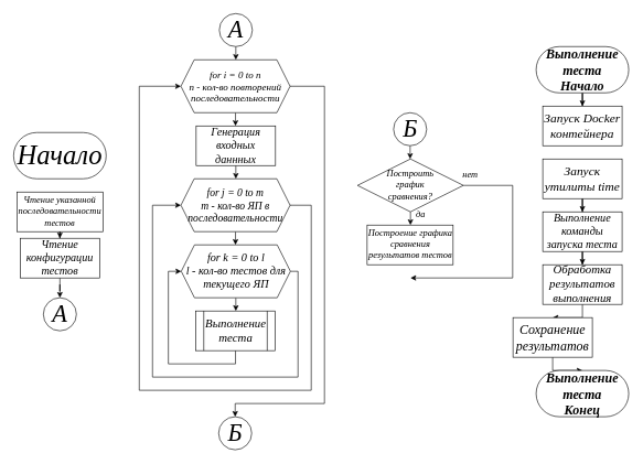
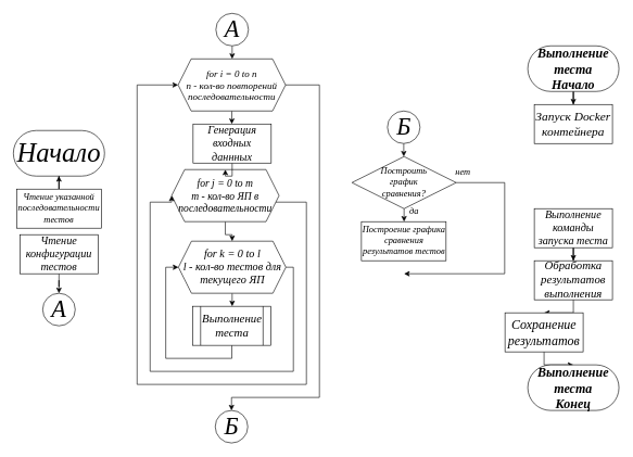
- <mxCell id="24" value="Запуск утилиты time" style="rounded=0;whiteSpace=wrap;html=1;fontFamily=GOST Type B;fontStyle=2;fontSize=19;" parent="1" vertex="1"><mxGeometry x="820" y="240" width="120" height="60" as="geometry" /></mxCell>
- <mxCell id="12" value="for j = 0 to m&lt;br style=&quot;font-size: 16px;&quot;&gt;m - кол-во ЯП в последовательности" style="shape=hexagon;perimeter=hexagonPerimeter2;whiteSpace=wrap;html=1;fixedSize=1;fontFamily=GOST Type B;fontStyle=2;fontSize=16;" parent="1" vertex="1"><mxGeometry x="273" y="270" width="165" height="80" as="geometry" /></mxCell>
+ <mxCell id="12" value="for j = 0 to m&lt;br style=&quot;font-size: 16px;&quot;&gt;m - кол-во ЯП в последовательности" style="shape=hexagon;perimeter=hexagonPerimeter2;whiteSpace=wrap;html=1;fixedSize=1;fontFamily=GOST Type B;fontStyle=2;fontSize=16;" parent="1" vertex="1"><mxGeometry x="263" y="260" width="165" height="80" as="geometry" /></mxCell>
- <mxCell id="23" style="edgeStyle=orthogonalEdgeStyle;rounded=0;orthogonalLoop=1;jettySize=auto;html=1;" edge="1" parent="1" source="24" target="21"><mxGeometry relative="1" as="geometry" /></mxCell>
- <mxCell id="3" style="edgeStyle=orthogonalEdgeStyle;rounded=0;orthogonalLoop=1;jettySize=auto;html=1;fontFamily=GOST Type B;fontStyle=2" parent="1" source="4" target="6" edge="1"><mxGeometry relative="1" as="geometry" /></mxCell>
+ <mxCell id="3" style="edgeStyle=orthogonalEdgeStyle;rounded=0;orthogonalLoop=1;jettySize=auto;html=1;fontFamily=GOST Type B;fontStyle=2;" parent="1" source="4" target="2" edge="1"><mxGeometry relative="1" as="geometry" /></mxCell>
